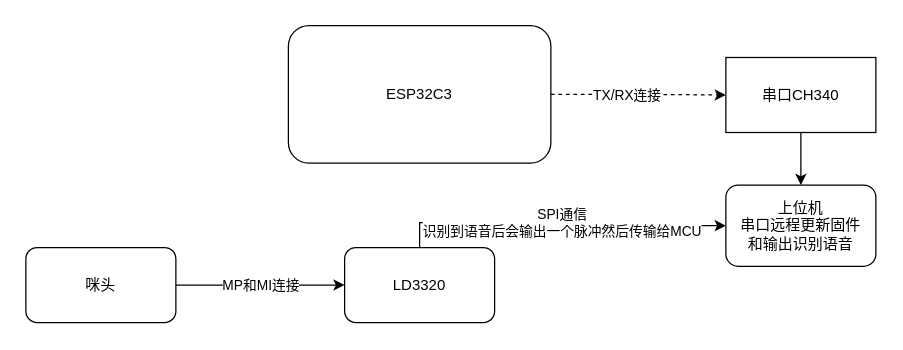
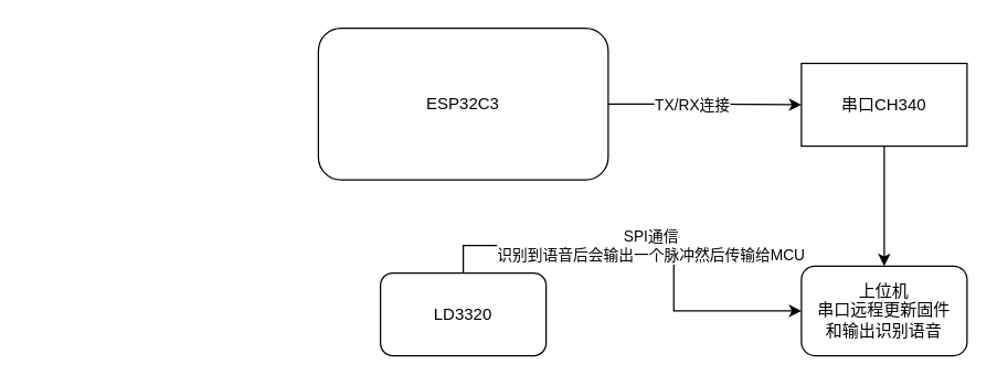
- <mxCell id="2" style="edgeStyle=orthogonalEdgeStyle;rounded=0;orthogonalLoop=1;jettySize=auto;html=1;exitX=1;exitY=0.5;exitDx=0;exitDy=0;dashed=1;" parent="1" source="4" target="8" edge="1"><mxGeometry relative="1" as="geometry" /></mxCell>
+ <mxCell id="2" style="edgeStyle=orthogonalEdgeStyle;rounded=0;orthogonalLoop=1;jettySize=auto;html=1;exitX=1;exitY=0.5;exitDx=0;exitDy=0;" parent="1" source="4" target="8" edge="1"><mxGeometry relative="1" as="geometry" /></mxCell>
- <mxCell id="9" value="上位机&lt;br&gt;串口远程更新固件&lt;br&gt;和输出识别语音" style="rounded=1;whiteSpace=wrap;html=1;" parent="1" vertex="1"><mxGeometry x="580" y="147.5" width="120" height="65" as="geometry" /></mxCell>
+ <mxCell id="9" value="上位机&lt;br&gt;串口远程更新固件&lt;br&gt;和输出识别语音" style="rounded=1;whiteSpace=wrap;html=1;" parent="1" vertex="1"><mxGeometry x="580" y="192.5" width="120" height="65" as="geometry" /></mxCell>
- <mxCell id="6" value="咪头" style="rounded=1;whiteSpace=wrap;html=1;" parent="1" vertex="1"><mxGeometry x="20" y="197.5" width="120" height="60" as="geometry" /></mxCell>
- <mxCell id="5" value="MP和MI连接" style="edgeStyle=orthogonalEdgeStyle;rounded=0;orthogonalLoop=1;jettySize=auto;html=1;exitX=1;exitY=0.5;exitDx=0;exitDy=0;entryX=0;entryY=0.5;entryDx=0;entryDy=0;" parent="1" source="6" target="11" edge="1"><mxGeometry relative="1" as="geometry" /></mxCell>
